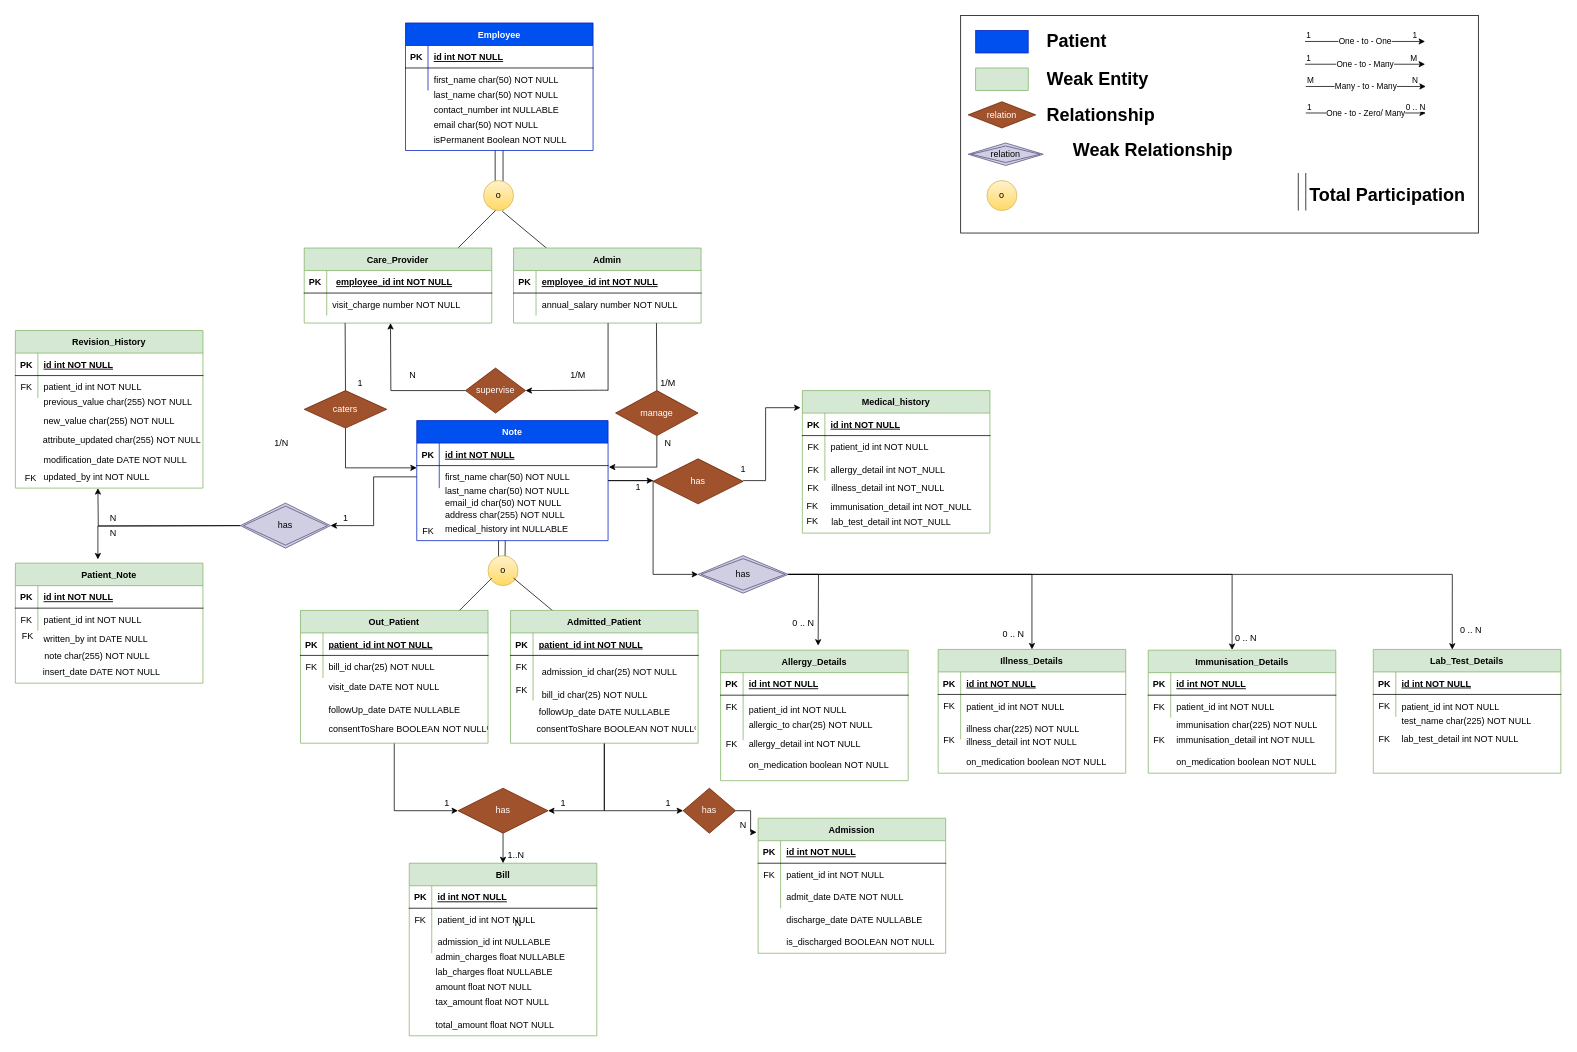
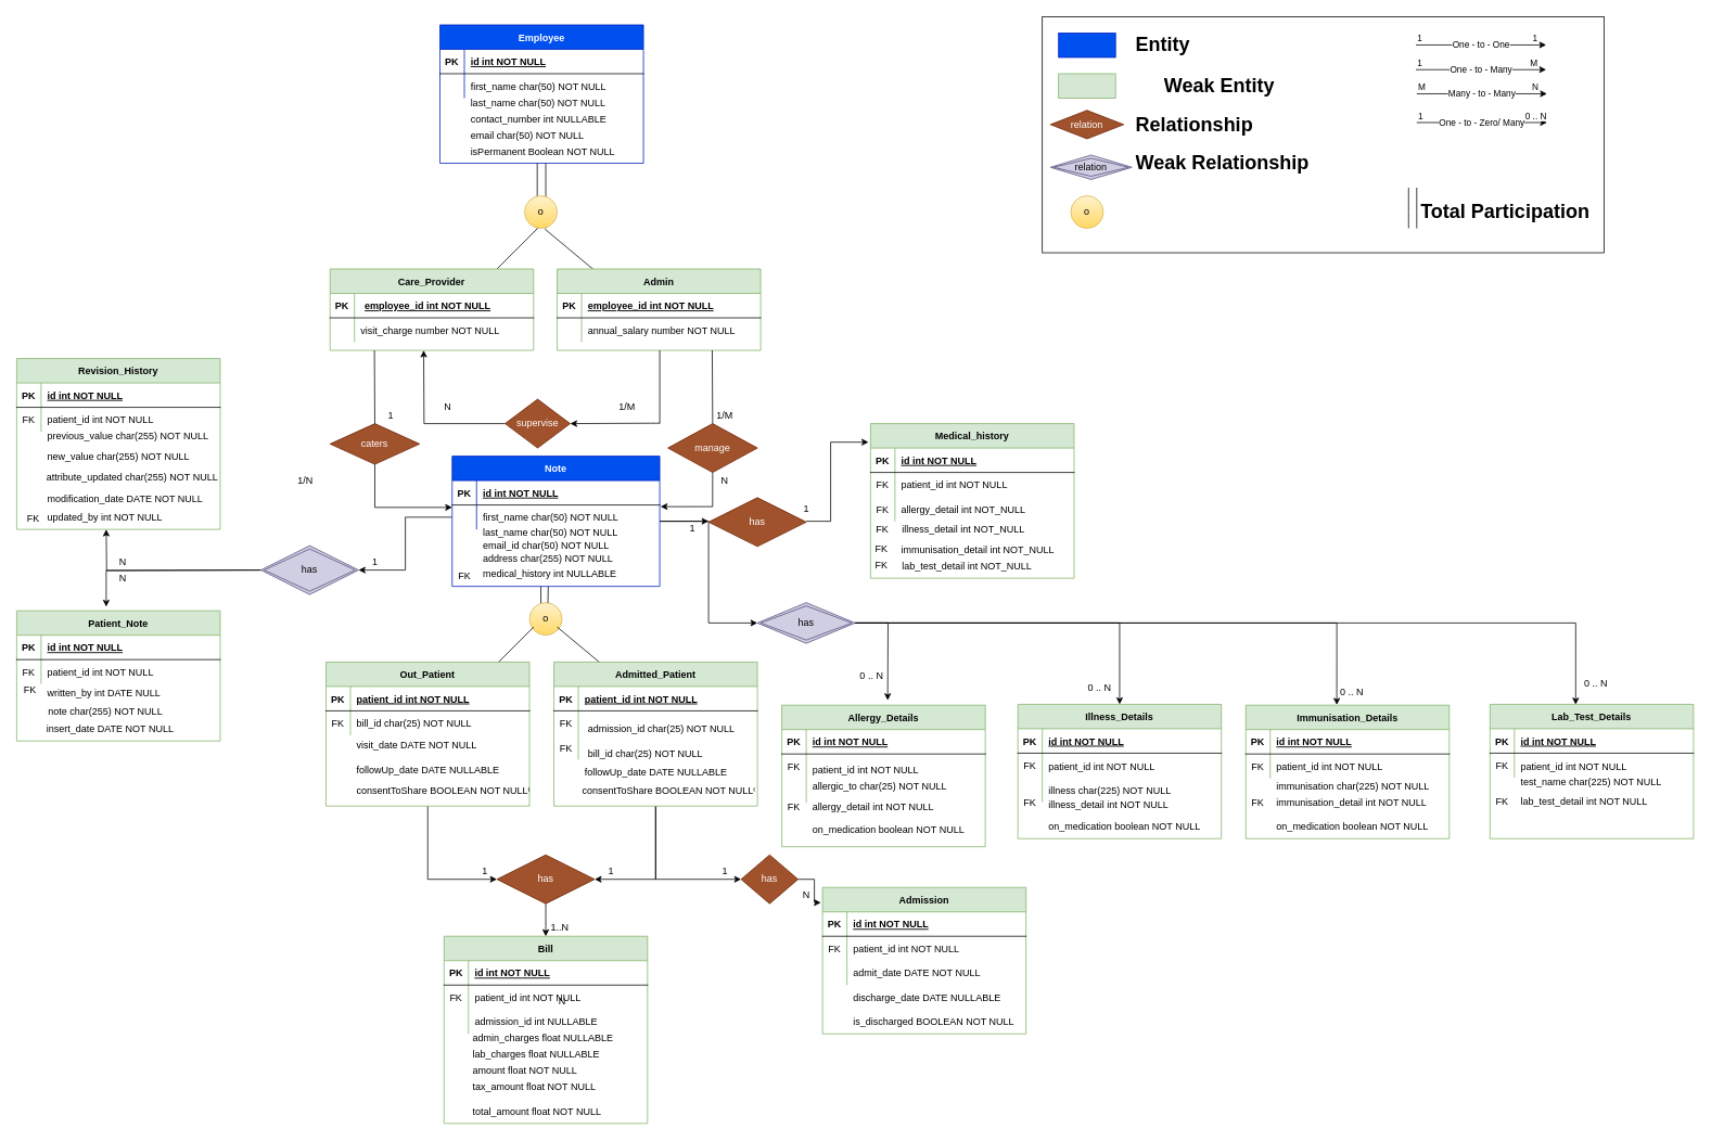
- <mxCell id="248" value="&lt;h1&gt;Patient&lt;/h1&gt;" style="text;html=1;strokeColor=none;fillColor=none;spacing=5;spacingTop=-20;whiteSpace=wrap;overflow=hidden;rounded=0;" vertex="1" parent="1"><mxGeometry x="1390" y="35" width="90" height="40" as="geometry" /></mxCell>
+ <mxCell id="248" value="&lt;h1&gt;Entity&lt;/h1&gt;" style="text;html=1;strokeColor=none;fillColor=none;spacing=5;spacingTop=-20;whiteSpace=wrap;overflow=hidden;rounded=0;" vertex="1" parent="1"><mxGeometry x="1390" y="35" width="90" height="40" as="geometry" /></mxCell>
- <mxCell id="250" value="&lt;h1&gt;Weak Entity&lt;/h1&gt;" style="text;html=1;strokeColor=none;fillColor=none;spacing=5;spacingTop=-20;whiteSpace=wrap;overflow=hidden;rounded=0;" vertex="1" parent="1"><mxGeometry x="1390" y="85" width="180" height="40" as="geometry" /></mxCell>
+ <mxCell id="250" value="&lt;h1&gt;Weak Entity&lt;/h1&gt;" style="text;html=1;strokeColor=none;fillColor=none;spacing=5;spacingTop=-20;whiteSpace=wrap;overflow=hidden;rounded=0;" vertex="1" parent="1"><mxGeometry x="1425" y="85" width="180" height="40" as="geometry" /></mxCell>
- <mxCell id="254" value="&lt;h1&gt;Weak Relationship&lt;/h1&gt;" style="text;html=1;strokeColor=none;fillColor=none;spacing=5;spacingTop=-20;whiteSpace=wrap;overflow=hidden;rounded=0;" vertex="1" parent="1"><mxGeometry x="1425" y="180" width="250" height="40" as="geometry" /></mxCell>
+ <mxCell id="254" value="&lt;h1&gt;Weak Relationship&lt;/h1&gt;" style="text;html=1;strokeColor=none;fillColor=none;spacing=5;spacingTop=-20;whiteSpace=wrap;overflow=hidden;rounded=0;" vertex="1" parent="1"><mxGeometry x="1390" y="180" width="250" height="40" as="geometry" /></mxCell>
